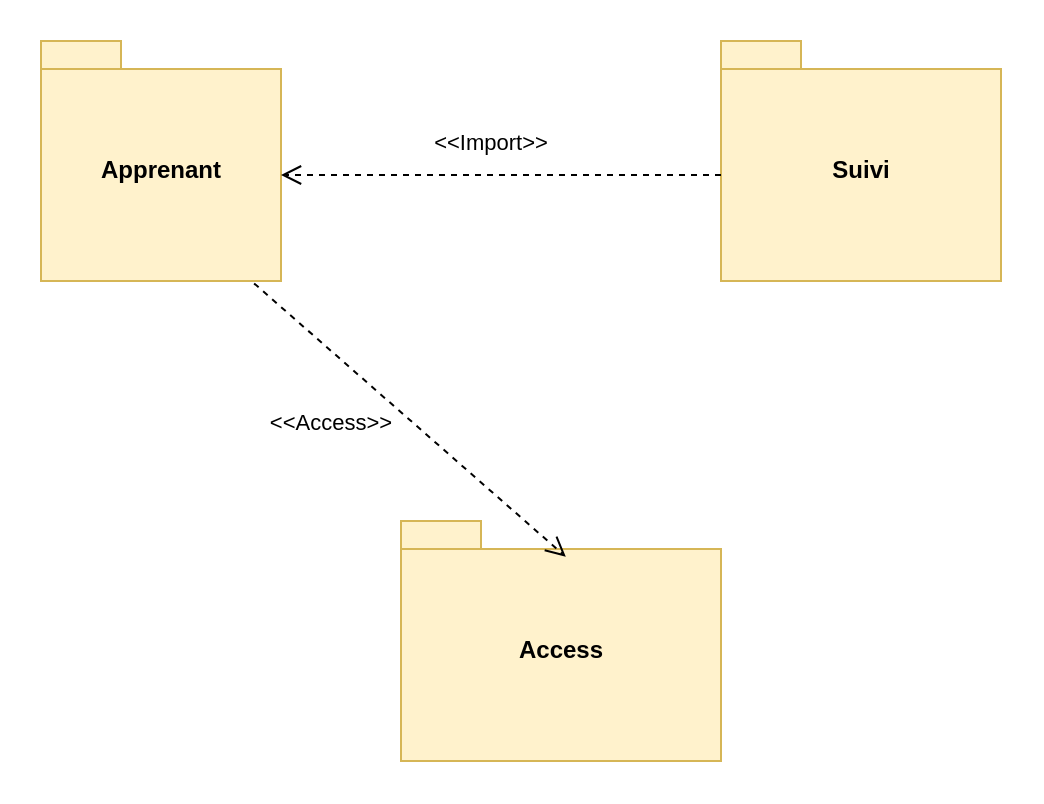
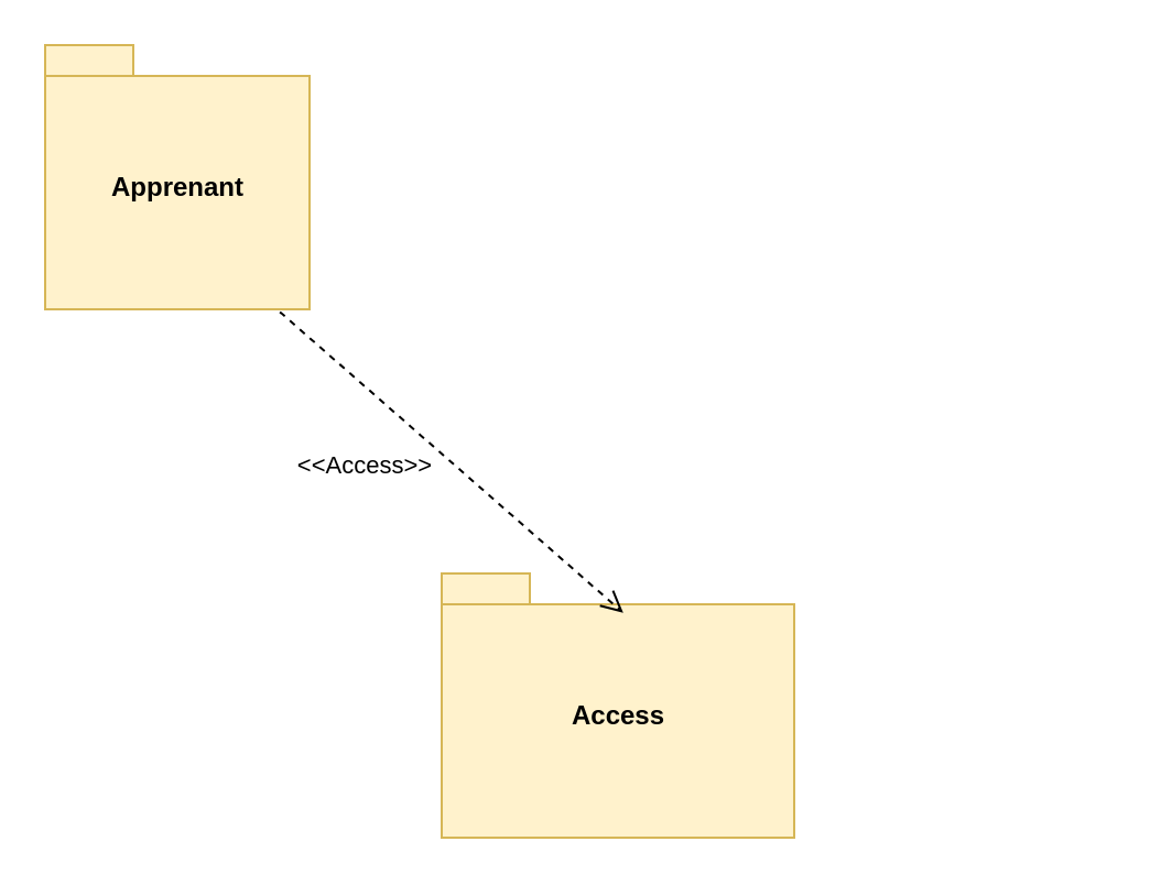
- <mxCell id="3" value="Suivi" style="shape=folder;fontStyle=1;spacingTop=10;tabWidth=40;tabHeight=14;tabPosition=left;html=1;fillColor=#fff2cc;strokeColor=#d6b656;" parent="1" vertex="1"><mxGeometry x="360" y="20" width="140" height="120" as="geometry" /></mxCell>
- <mxCell id="5" value="&amp;lt;&amp;lt;Import&amp;gt;&amp;gt;" style="html=1;verticalAlign=bottom;endArrow=open;dashed=1;endSize=8;rounded=0;exitX=0;exitY=0;exitDx=0;exitDy=67;exitPerimeter=0;entryX=0;entryY=0;entryDx=120;entryDy=67;entryPerimeter=0;" parent="1" source="3" target="2" edge="1"><mxGeometry x="0.043" y="-7" relative="1" as="geometry"><mxPoint x="480" y="240" as="sourcePoint" /><mxPoint x="450" y="70" as="targetPoint" /><mxPoint as="offset" /></mxGeometry></mxCell>
